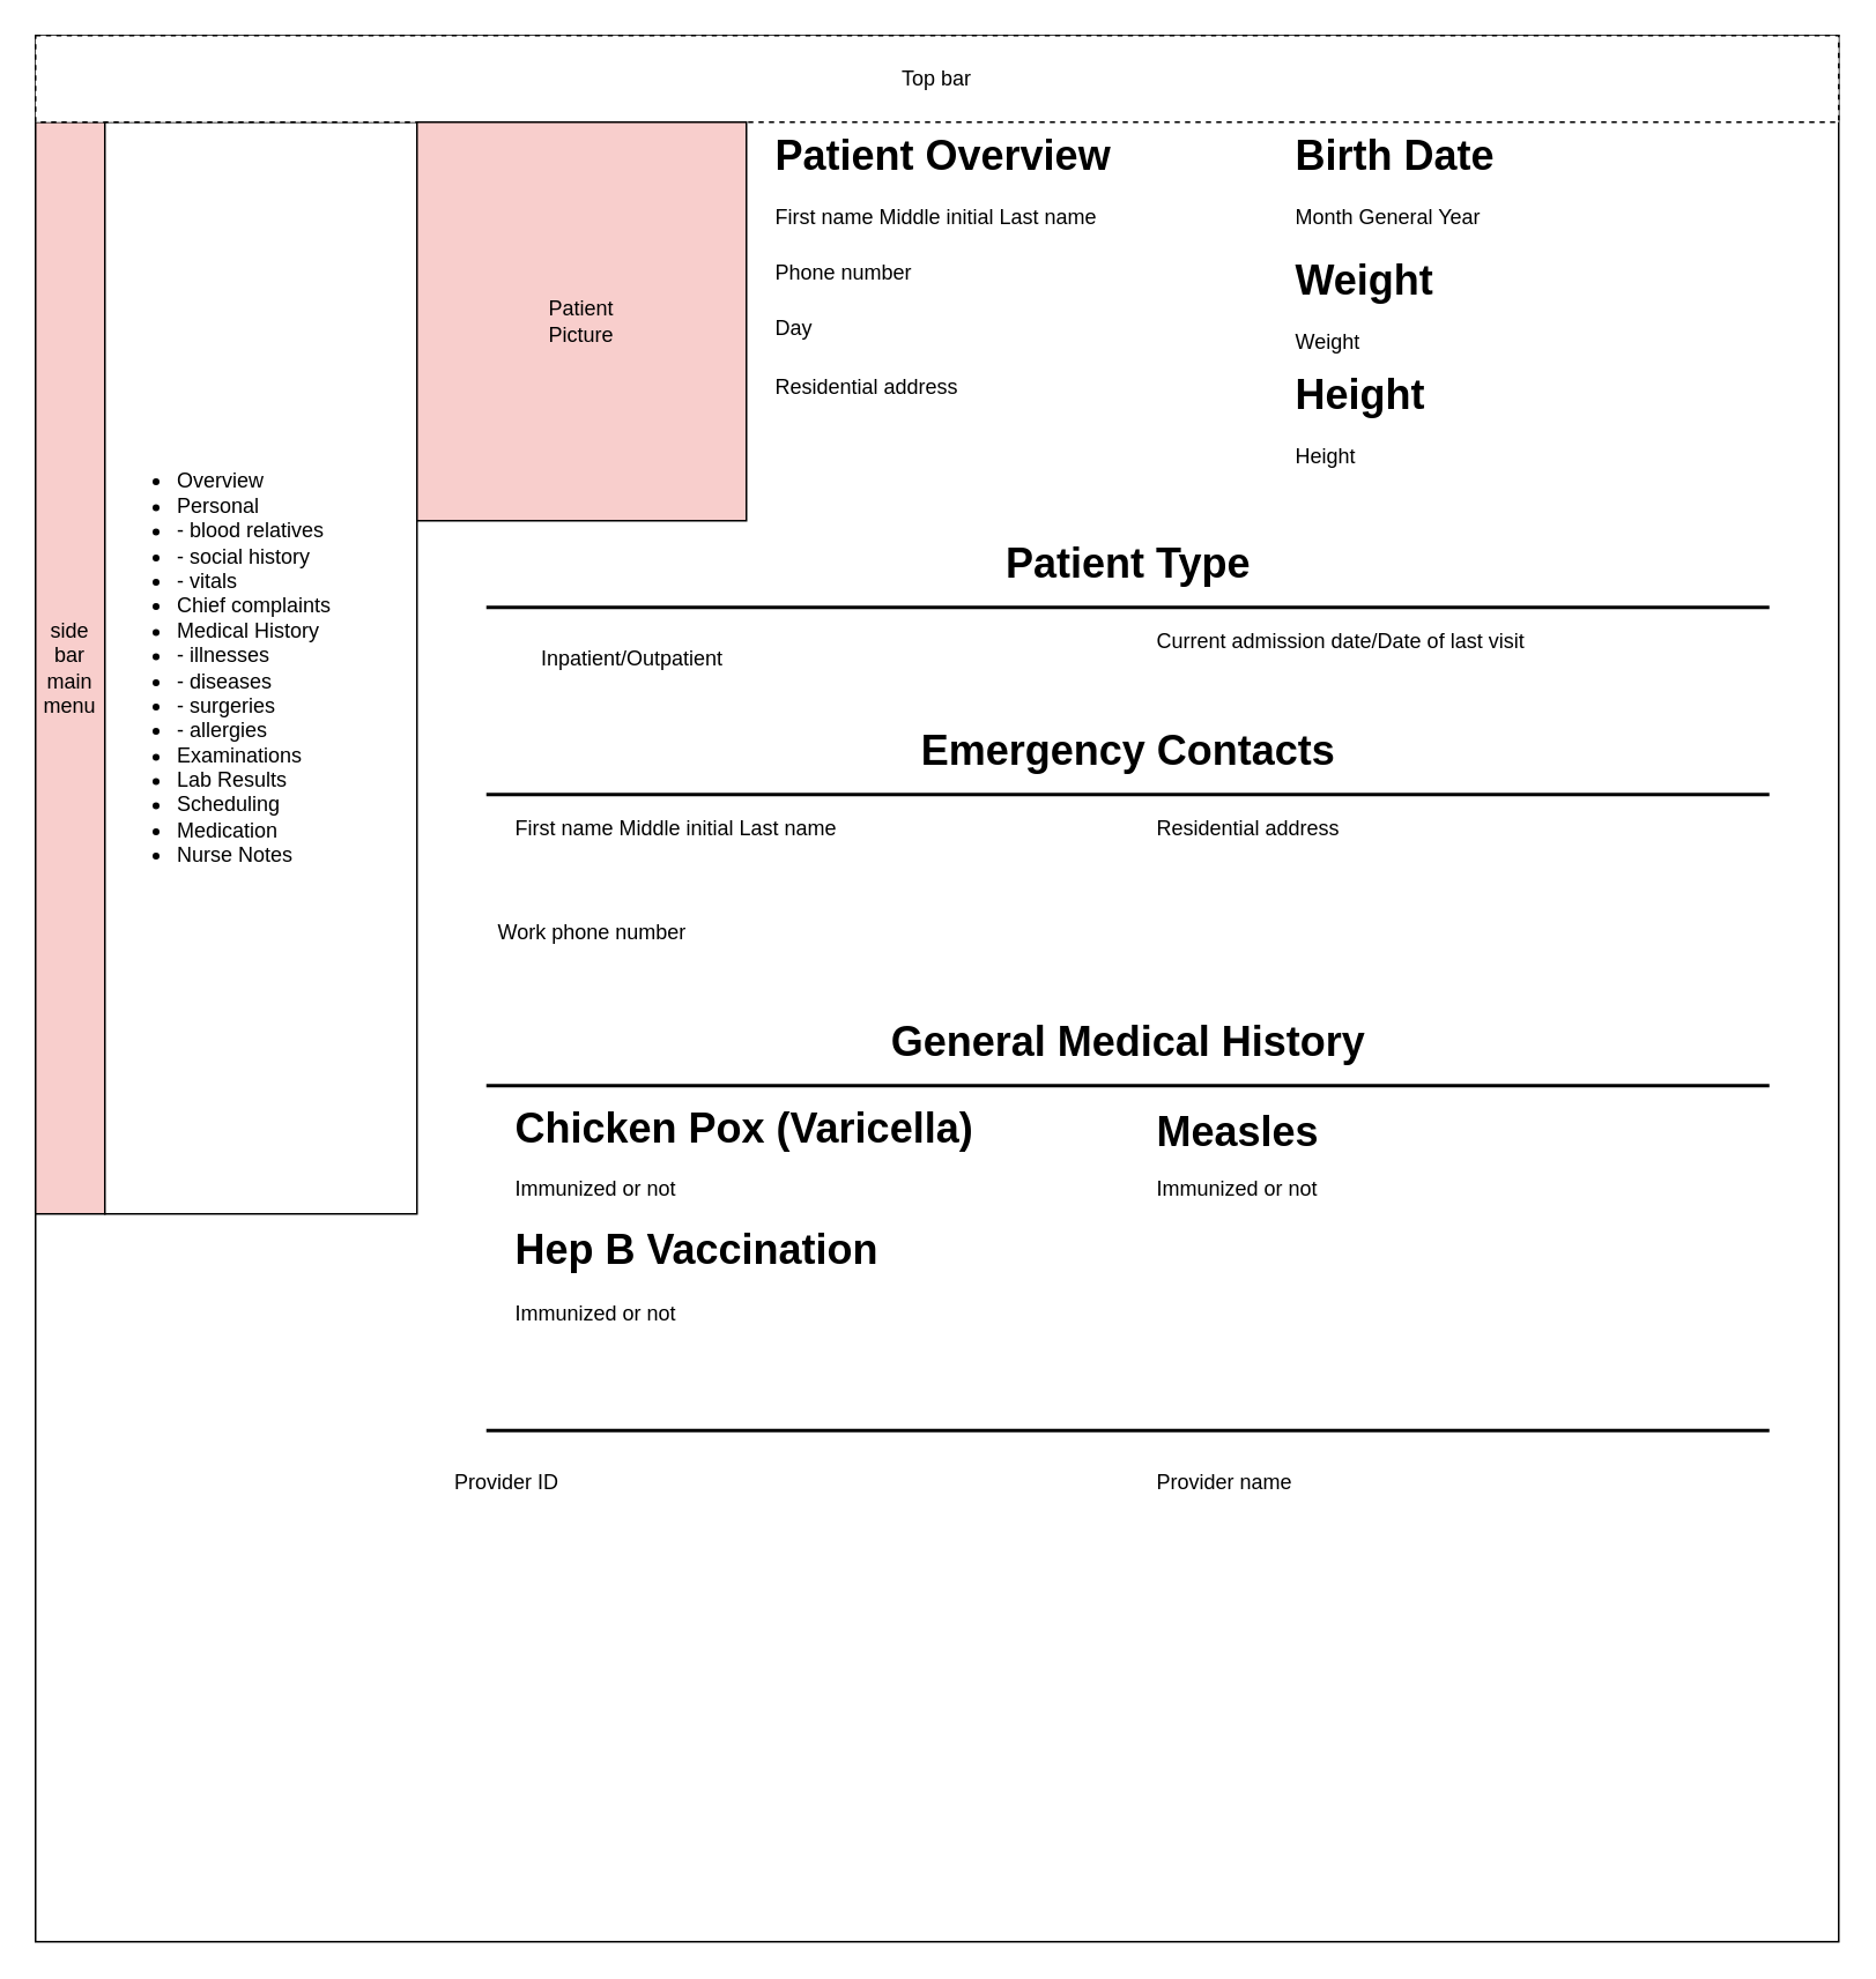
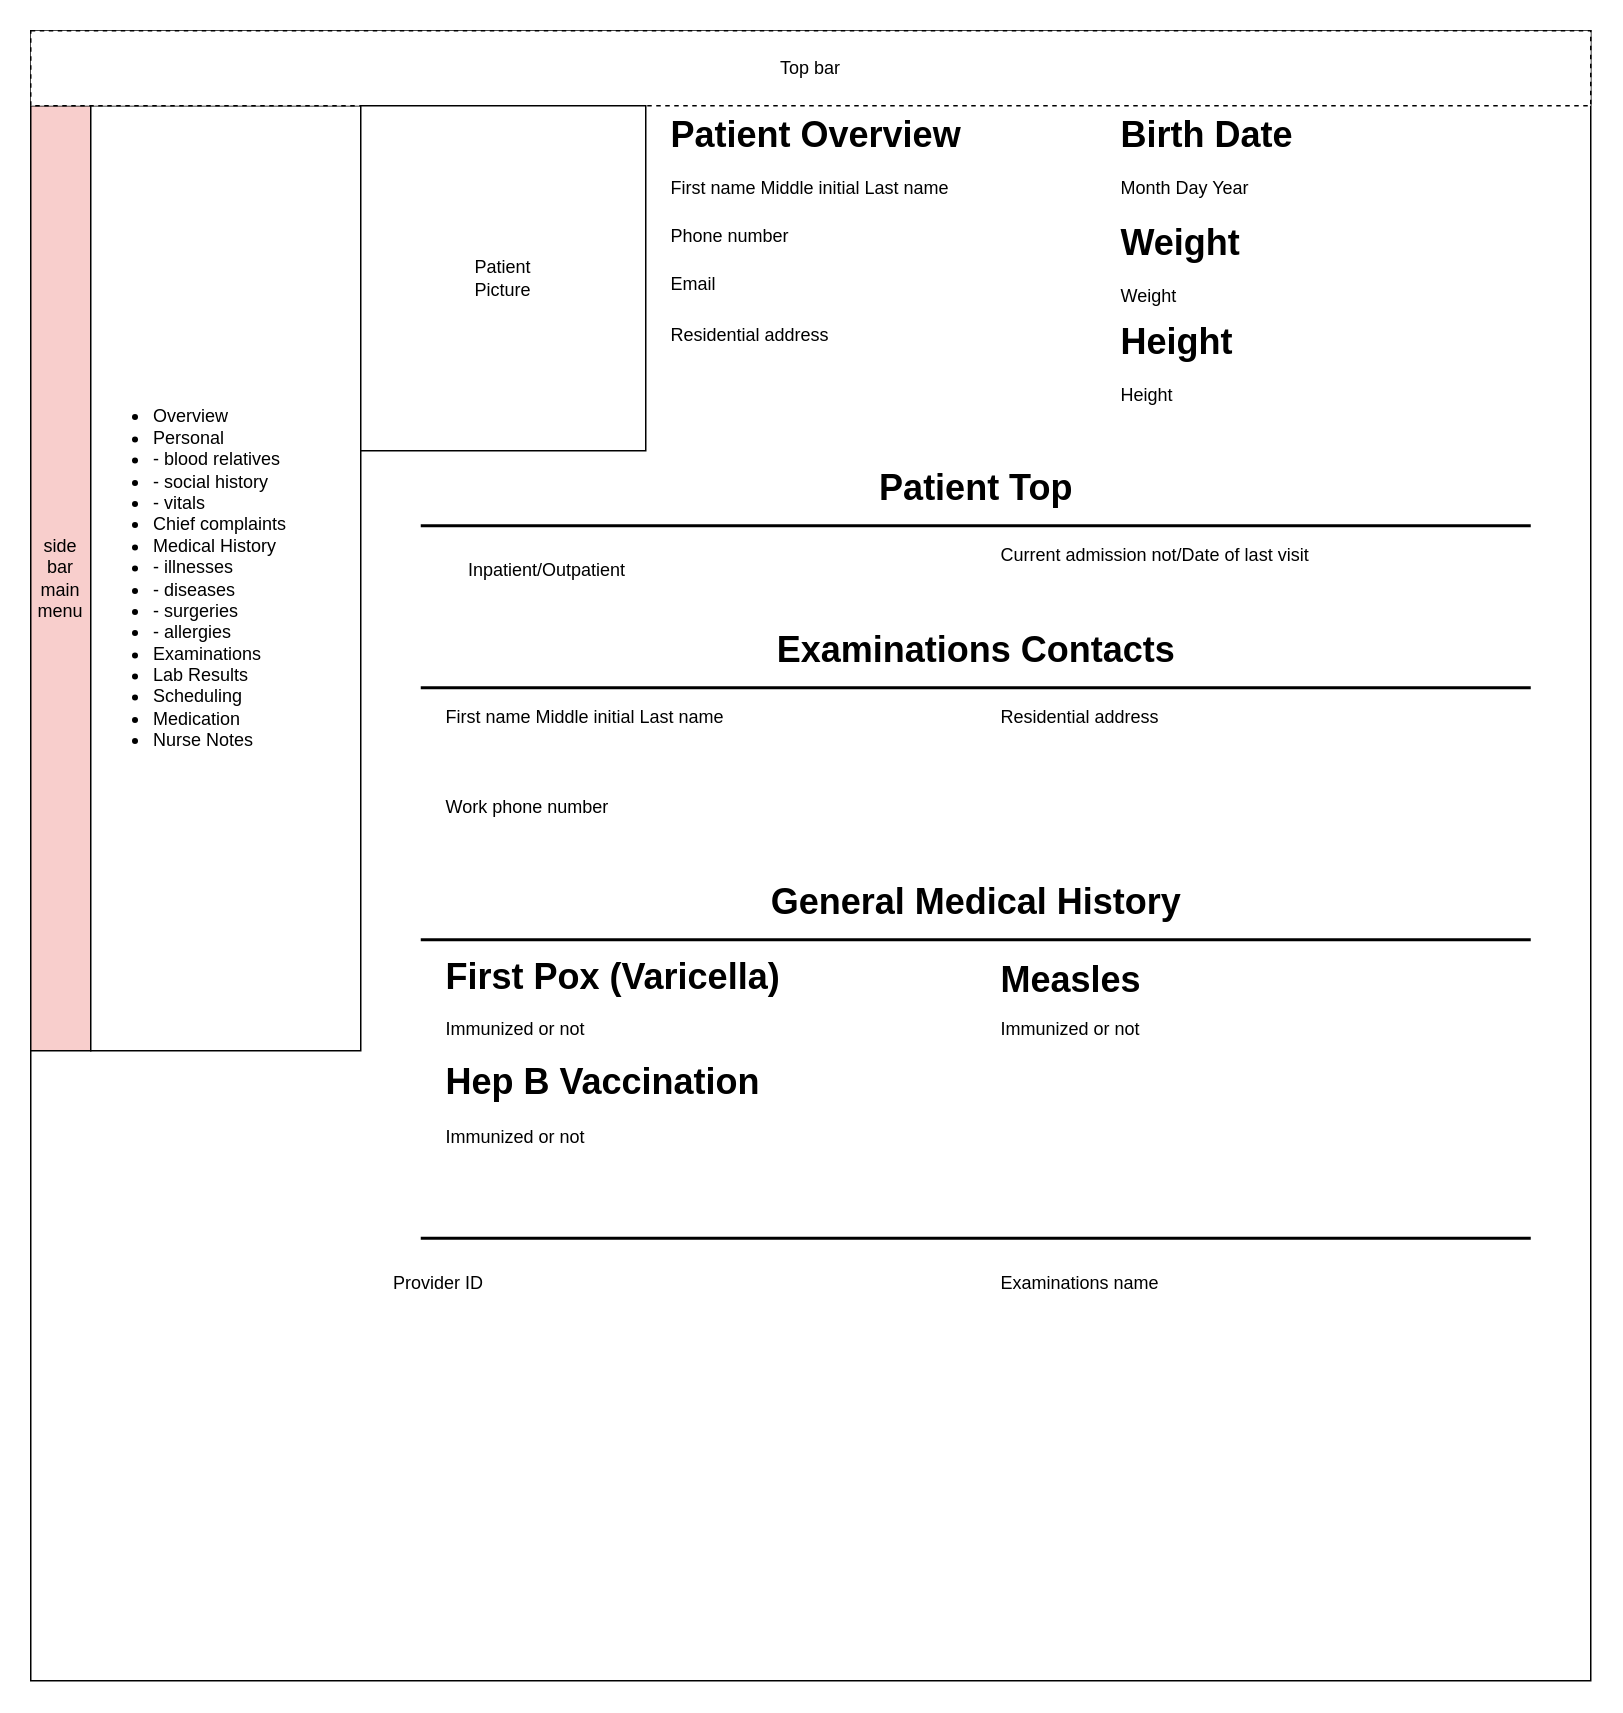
- <mxCell id="11" value="Month General Year" style="text;html=1;strokeColor=none;fillColor=none;align=left;verticalAlign=middle;whiteSpace=wrap;rounded=0;spacingLeft=15;" parent="1" vertex="1"><mxGeometry x="730" y="110" width="300" height="30" as="geometry" /></mxCell>
+ <mxCell id="11" value="Month Day Year" style="text;html=1;strokeColor=none;fillColor=none;align=left;verticalAlign=middle;whiteSpace=wrap;rounded=0;spacingLeft=15;" parent="1" vertex="1"><mxGeometry x="730" y="110" width="300" height="30" as="geometry" /></mxCell>
- <mxCell id="7" value="&lt;div&gt;Patient&lt;/div&gt;&lt;div&gt;Picture&lt;br&gt;&lt;/div&gt;" style="rounded=0;whiteSpace=wrap;html=1;fillColor=#f8cecc;" parent="1" vertex="1"><mxGeometry x="240" y="70" width="190" height="230" as="geometry" /></mxCell>
+ <mxCell id="7" value="&lt;div&gt;Patient&lt;/div&gt;&lt;div&gt;Picture&lt;br&gt;&lt;/div&gt;" style="rounded=0;whiteSpace=wrap;html=1;" parent="1" vertex="1"><mxGeometry x="240" y="70" width="190" height="230" as="geometry" /></mxCell>
- <mxCell id="13" value="Day" style="text;html=1;strokeColor=none;fillColor=none;align=left;verticalAlign=middle;whiteSpace=wrap;rounded=0;spacingLeft=15;" parent="1" vertex="1"><mxGeometry x="430" y="174" width="300" height="30" as="geometry" /></mxCell>
+ <mxCell id="13" value="Email" style="text;html=1;strokeColor=none;fillColor=none;align=left;verticalAlign=middle;whiteSpace=wrap;rounded=0;spacingLeft=15;" parent="1" vertex="1"><mxGeometry x="430" y="174" width="300" height="30" as="geometry" /></mxCell>
- <mxCell id="32" value="Patient Type" style="text;strokeColor=none;fillColor=none;html=1;fontSize=24;fontStyle=1;verticalAlign=middle;align=center;" vertex="1" parent="1"><mxGeometry x="240" y="305" width="820" height="40" as="geometry" /></mxCell>
+ <mxCell id="32" value="Patient Top" style="text;strokeColor=none;fillColor=none;html=1;fontSize=24;fontStyle=1;verticalAlign=middle;align=center;" vertex="1" parent="1"><mxGeometry x="240" y="305" width="820" height="40" as="geometry" /></mxCell>
- <mxCell id="35" value="Current admission date/Date of last visit" style="text;html=1;strokeColor=none;fillColor=none;align=left;verticalAlign=middle;whiteSpace=wrap;rounded=0;spacingLeft=15;" vertex="1" parent="1"><mxGeometry x="650" y="355" width="300" height="30" as="geometry" /></mxCell>
+ <mxCell id="35" value="Current admission not/Date of last visit" style="text;html=1;strokeColor=none;fillColor=none;align=left;verticalAlign=middle;whiteSpace=wrap;rounded=0;spacingLeft=15;" vertex="1" parent="1"><mxGeometry x="650" y="355" width="300" height="30" as="geometry" /></mxCell>
- <mxCell id="19" value="Emergency Contacts" style="text;strokeColor=none;fillColor=none;html=1;fontSize=24;fontStyle=1;verticalAlign=middle;align=center;" parent="1" vertex="1"><mxGeometry x="240" y="413" width="820" height="40" as="geometry" /></mxCell>
+ <mxCell id="19" value="Examinations Contacts" style="text;strokeColor=none;fillColor=none;html=1;fontSize=24;fontStyle=1;verticalAlign=middle;align=center;" parent="1" vertex="1"><mxGeometry x="240" y="413" width="820" height="40" as="geometry" /></mxCell>
- <mxCell id="22" value="Work phone number" style="text;html=1;strokeColor=none;fillColor=none;align=left;verticalAlign=middle;whiteSpace=wrap;rounded=0;spacingLeft=15;" parent="1" vertex="1"><mxGeometry x="270" y="523" width="300" height="30" as="geometry" /></mxCell>
+ <mxCell id="22" value="Work phone number" style="text;html=1;strokeColor=none;fillColor=none;align=left;verticalAlign=middle;whiteSpace=wrap;rounded=0;spacingLeft=15;" parent="1" vertex="1"><mxGeometry x="280" y="523" width="300" height="30" as="geometry" /></mxCell>
- <mxCell id="26" value="Chicken Pox (Varicella)" style="text;strokeColor=none;fillColor=none;html=1;fontSize=24;fontStyle=1;verticalAlign=middle;align=left;spacingLeft=15;" parent="1" vertex="1"><mxGeometry x="280" y="631" width="300" height="40" as="geometry" /></mxCell>
+ <mxCell id="26" value="First Pox (Varicella)" style="text;strokeColor=none;fillColor=none;html=1;fontSize=24;fontStyle=1;verticalAlign=middle;align=left;spacingLeft=15;" parent="1" vertex="1"><mxGeometry x="280" y="631" width="300" height="40" as="geometry" /></mxCell>
- <mxCell id="38" value="Provider name" style="text;html=1;strokeColor=none;fillColor=none;align=left;verticalAlign=middle;whiteSpace=wrap;rounded=0;spacingLeft=15;" vertex="1" parent="1"><mxGeometry x="650" y="840" width="300" height="30" as="geometry" /></mxCell>
+ <mxCell id="38" value="Examinations name" style="text;html=1;strokeColor=none;fillColor=none;align=left;verticalAlign=middle;whiteSpace=wrap;rounded=0;spacingLeft=15;" vertex="1" parent="1"><mxGeometry x="650" y="840" width="300" height="30" as="geometry" /></mxCell>
